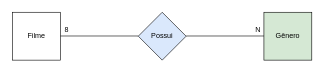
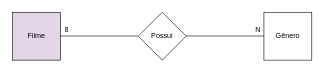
- <mxCell id="2" value="Filme" style="whiteSpace=wrap;html=1;aspect=fixed;" vertex="1" parent="1"><mxGeometry x="20" y="20" width="80" height="80" as="geometry" /></mxCell>
+ <mxCell id="2" value="Filme" style="whiteSpace=wrap;html=1;aspect=fixed;fillColor=#e1d5e7;" vertex="1" parent="1"><mxGeometry x="20" y="20" width="80" height="80" as="geometry" /></mxCell>
- <mxCell id="4" value="Possui" style="rhombus;whiteSpace=wrap;html=1;fillColor=#dae8fc;" vertex="1" parent="1"><mxGeometry x="230" y="20" width="80" height="80" as="geometry" /></mxCell>
+ <mxCell id="4" value="Possui" style="rhombus;whiteSpace=wrap;html=1;" vertex="1" parent="1"><mxGeometry x="230" y="20" width="80" height="80" as="geometry" /></mxCell>
- <mxCell id="5" value="Gênero" style="whiteSpace=wrap;html=1;aspect=fixed;fillColor=#d5e8d4;" vertex="1" parent="1"><mxGeometry x="440" y="20" width="80" height="80" as="geometry" /></mxCell>
+ <mxCell id="5" value="Gênero" style="whiteSpace=wrap;html=1;aspect=fixed;" vertex="1" parent="1"><mxGeometry x="440" y="20" width="80" height="80" as="geometry" /></mxCell>
